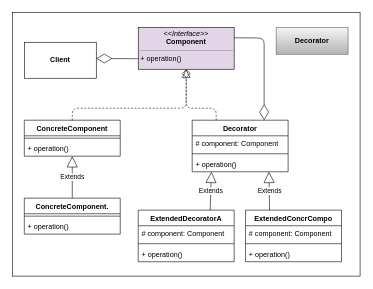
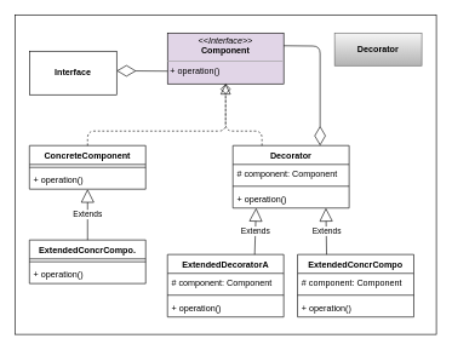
- <mxCell id="17" value="Client" style="rounded=0;whiteSpace=wrap;html=1;fontStyle=1" vertex="1" parent="1"><mxGeometry x="40" y="70" width="120" height="60" as="geometry" /></mxCell>
+ <mxCell id="17" value="Interface" style="rounded=0;whiteSpace=wrap;html=1;fontStyle=1" vertex="1" parent="1"><mxGeometry x="40" y="70" width="120" height="60" as="geometry" /></mxCell>
- <mxCell id="8" value="ConcreteComponent." style="swimlane;fontStyle=1;align=center;verticalAlign=top;childLayout=stackLayout;horizontal=1;startSize=26;horizontalStack=0;resizeParent=1;resizeParentMax=0;resizeLast=0;collapsible=1;marginBottom=0;" parent="1" vertex="1"><mxGeometry x="40" y="330" width="160" height="60" as="geometry" /></mxCell>
+ <mxCell id="8" value="ExtendedConcrCompo." style="swimlane;fontStyle=1;align=center;verticalAlign=top;childLayout=stackLayout;horizontal=1;startSize=26;horizontalStack=0;resizeParent=1;resizeParentMax=0;resizeLast=0;collapsible=1;marginBottom=0;" parent="1" vertex="1"><mxGeometry x="40" y="330" width="160" height="60" as="geometry" /></mxCell>
